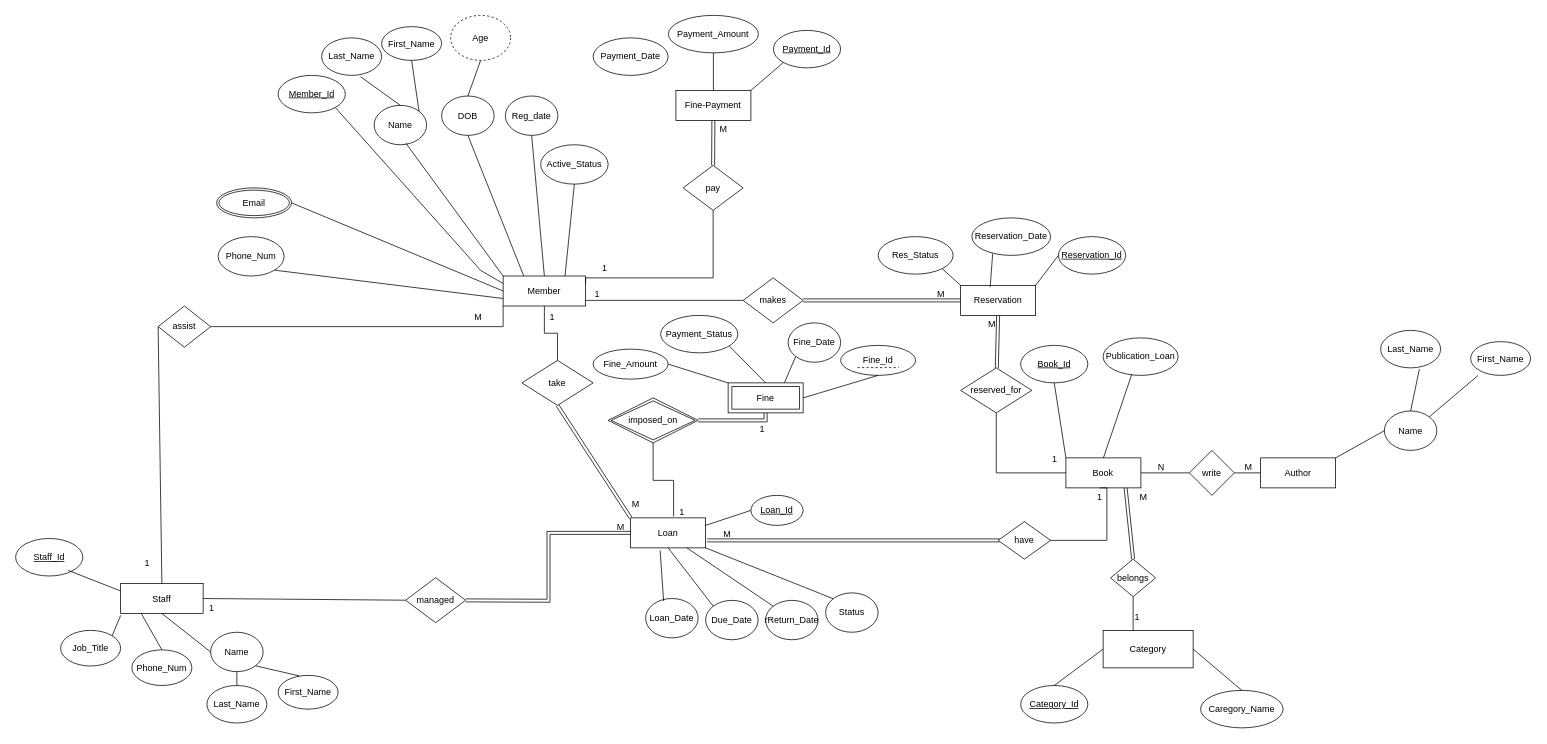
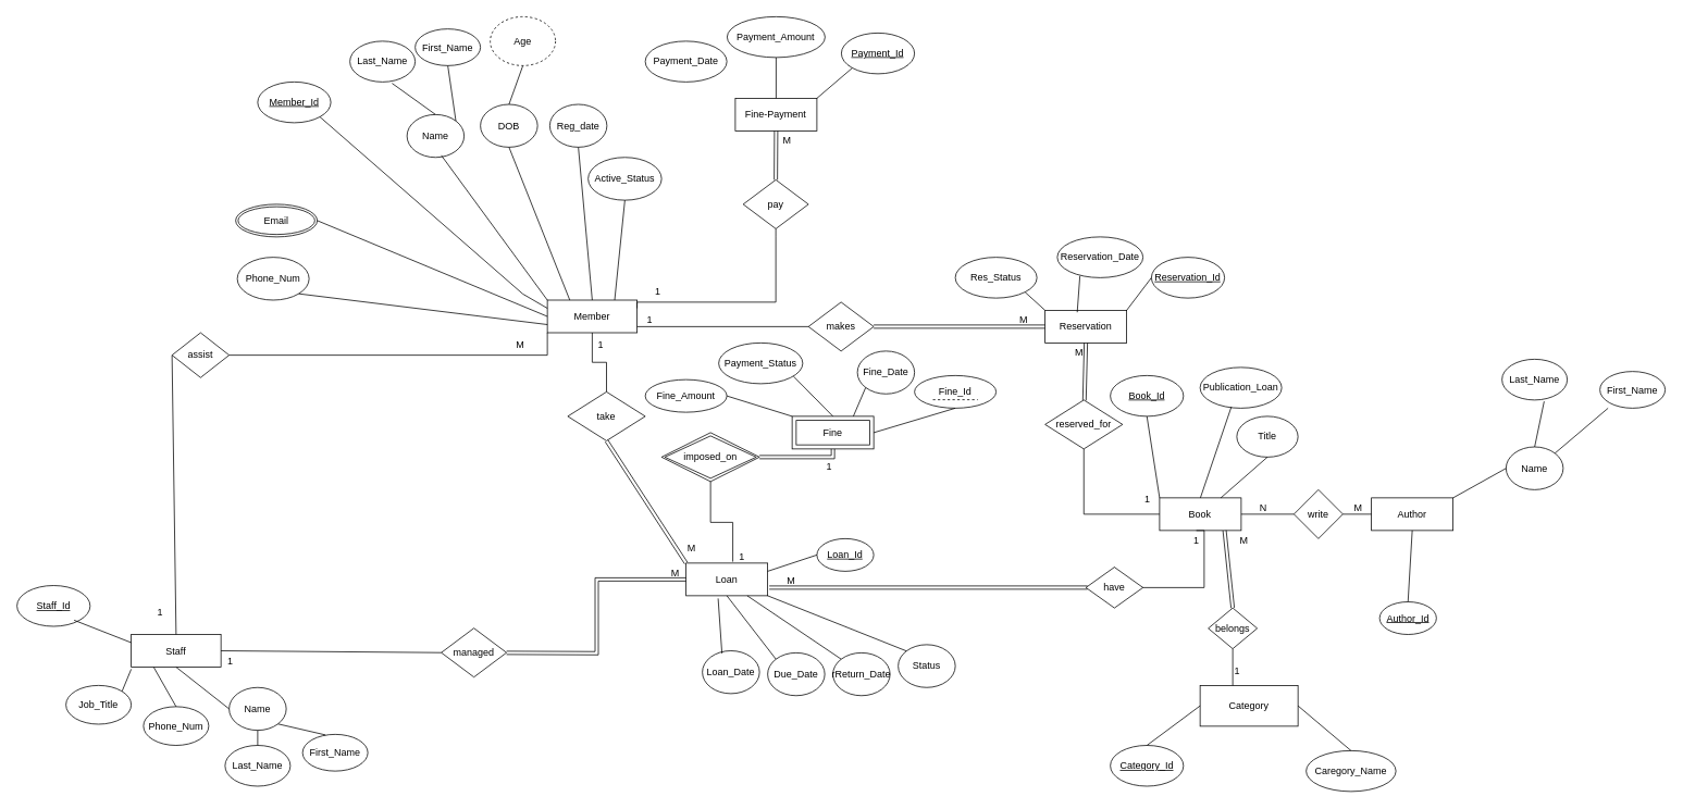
- <mxCell id="47" value="Member_Id" style="ellipse;whiteSpace=wrap;html=1;align=center;fontStyle=4;" parent="1" vertex="1"><mxGeometry x="370" y="100" width="89.63" height="50" as="geometry" /></mxCell>
+ <mxCell id="47" value="Member_Id" style="ellipse;whiteSpace=wrap;html=1;align=center;fontStyle=4;" parent="1" vertex="1"><mxGeometry x="315" y="100" width="89.63" height="50" as="geometry" /></mxCell>
+ <mxCell id="34" value="Title" style="ellipse;whiteSpace=wrap;html=1;align=center;" parent="1" vertex="1"><mxGeometry x="1515" y="510" width="75" height="50" as="geometry" /></mxCell>
+ <mxCell id="38" value="" style="endArrow=none;html=1;rounded=0;entryX=0.5;entryY=1;entryDx=0;entryDy=0;exitX=0.75;exitY=0;exitDx=0;exitDy=0;" parent="1" source="4" target="34" edge="1"><mxGeometry relative="1" as="geometry"><mxPoint x="1450" y="630" as="sourcePoint" /><mxPoint x="1445" y="570" as="targetPoint" /></mxGeometry></mxCell>
+ <mxCell id="43" value="" style="endArrow=none;html=1;rounded=0;entryX=0.5;entryY=1;entryDx=0;entryDy=0;exitX=0.5;exitY=0;exitDx=0;exitDy=0;" parent="1" source="39" target="5" edge="1"><mxGeometry relative="1" as="geometry"><mxPoint x="1540" y="630" as="sourcePoint" /><mxPoint x="1650" y="550" as="targetPoint" /><Array as="points" /></mxGeometry></mxCell>
+ <mxCell id="39" value="Author_Id" style="ellipse;whiteSpace=wrap;html=1;align=center;fontStyle=4;" parent="1" vertex="1"><mxGeometry x="1690" y="737.5" width="69.63" height="40" as="geometry" /></mxCell>
